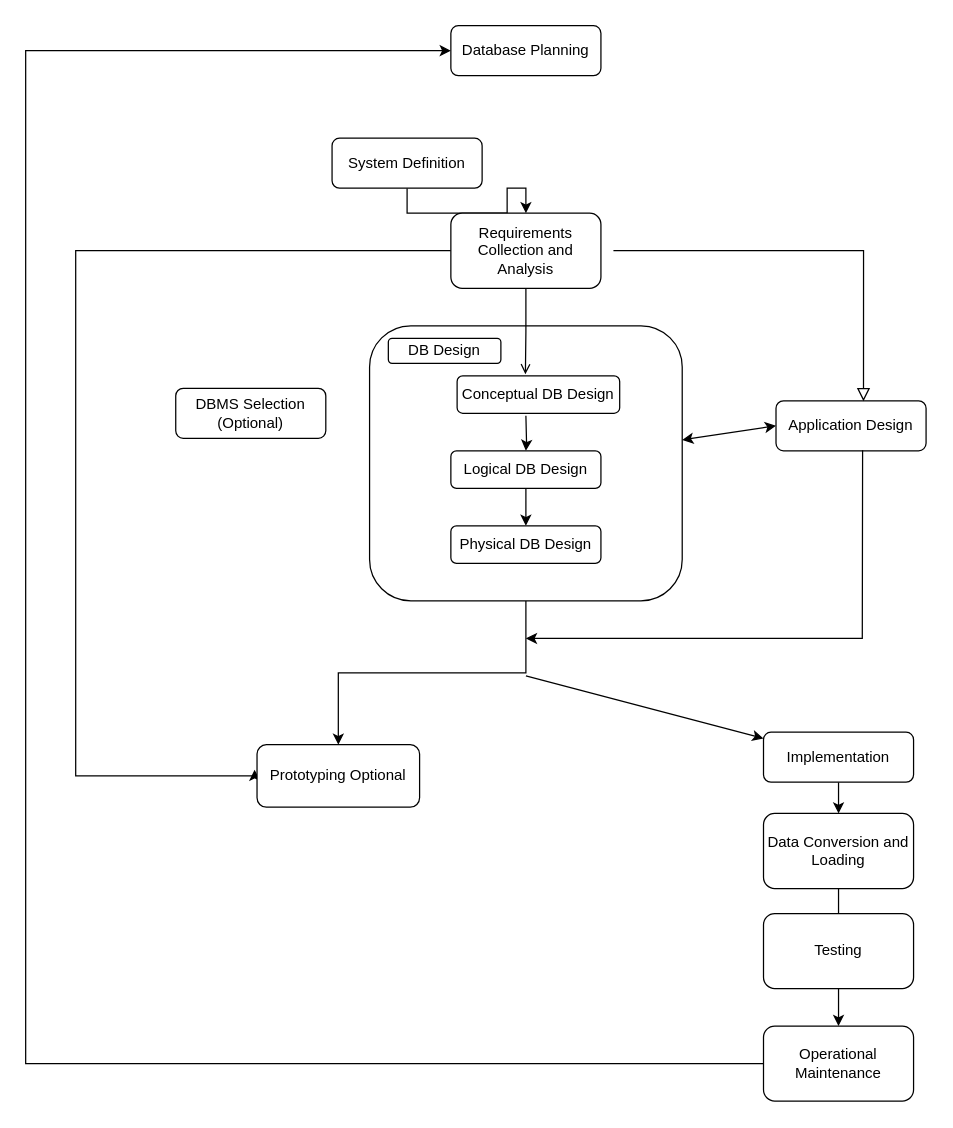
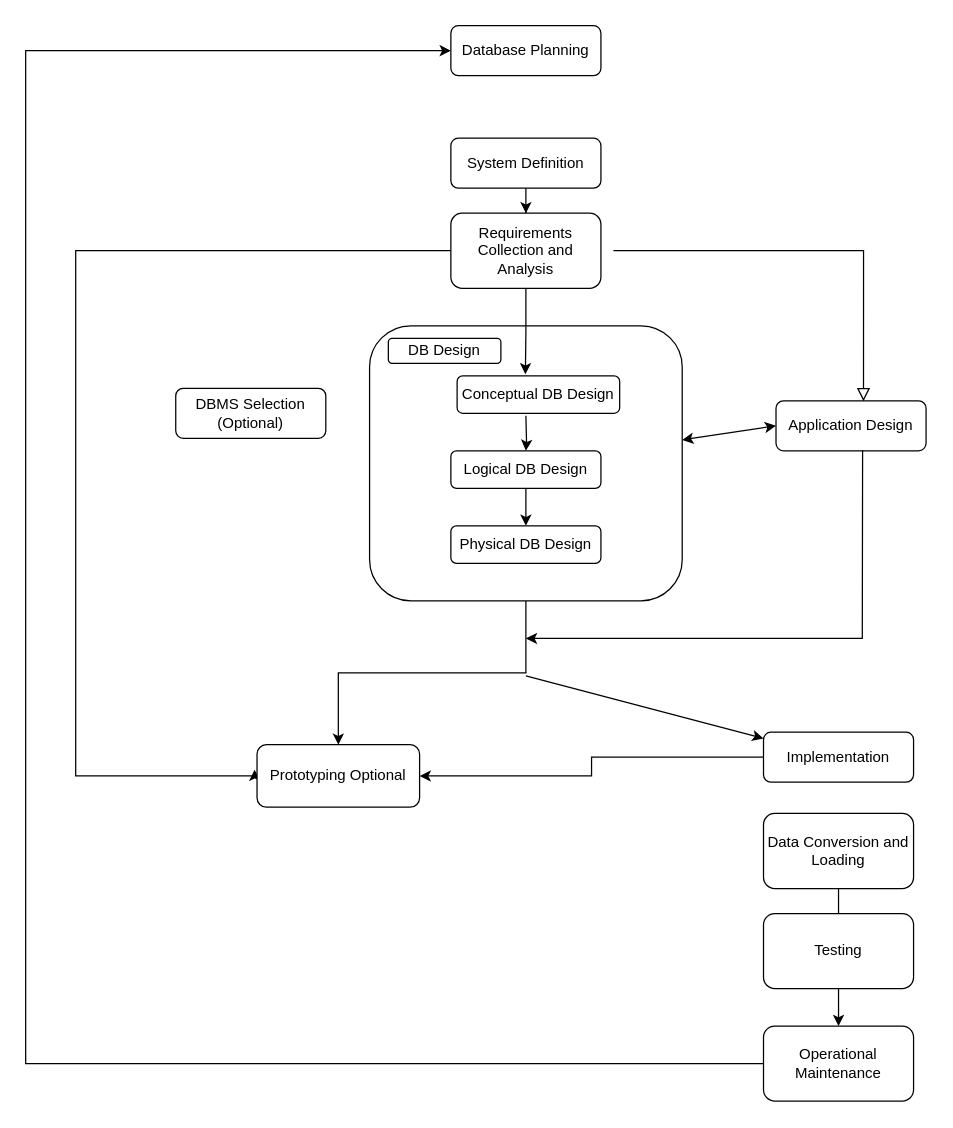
- <mxCell id="6" value="System Definition" style="rounded=1;whiteSpace=wrap;html=1;fontSize=12;glass=0;strokeWidth=1;shadow=0;" vertex="1" parent="1"><mxGeometry x="265" y="110" width="120" height="40" as="geometry" /></mxCell>
+ <mxCell id="6" value="System Definition" style="rounded=1;whiteSpace=wrap;html=1;fontSize=12;glass=0;strokeWidth=1;shadow=0;" vertex="1" parent="1"><mxGeometry x="360" y="110" width="120" height="40" as="geometry" /></mxCell>
- <mxCell id="7" value="" style="edgeStyle=orthogonalEdgeStyle;rounded=0;orthogonalLoop=1;jettySize=auto;html=1;entryX=0.42;entryY=-0.04;entryDx=0;entryDy=0;entryPerimeter=0;endArrow=open;" edge="1" parent="1" source="9" target="11"><mxGeometry relative="1" as="geometry"><mxPoint x="420" y="296" as="targetPoint" /></mxGeometry></mxCell>
+ <mxCell id="7" value="" style="edgeStyle=orthogonalEdgeStyle;rounded=0;orthogonalLoop=1;jettySize=auto;html=1;entryX=0.42;entryY=-0.04;entryDx=0;entryDy=0;entryPerimeter=0;" edge="1" parent="1" source="9" target="11"><mxGeometry relative="1" as="geometry"><mxPoint x="420" y="296" as="targetPoint" /></mxGeometry></mxCell>
- <mxCell id="22" value="" style="edgeStyle=orthogonalEdgeStyle;rounded=0;orthogonalLoop=1;jettySize=auto;html=1;" edge="1" parent="1" source="23" target="25"><mxGeometry relative="1" as="geometry" /></mxCell>
+ <mxCell id="22" value="" style="edgeStyle=orthogonalEdgeStyle;rounded=0;orthogonalLoop=1;jettySize=auto;html=1;" edge="1" parent="1" source="23" target="19"><mxGeometry relative="1" as="geometry" /></mxCell>
